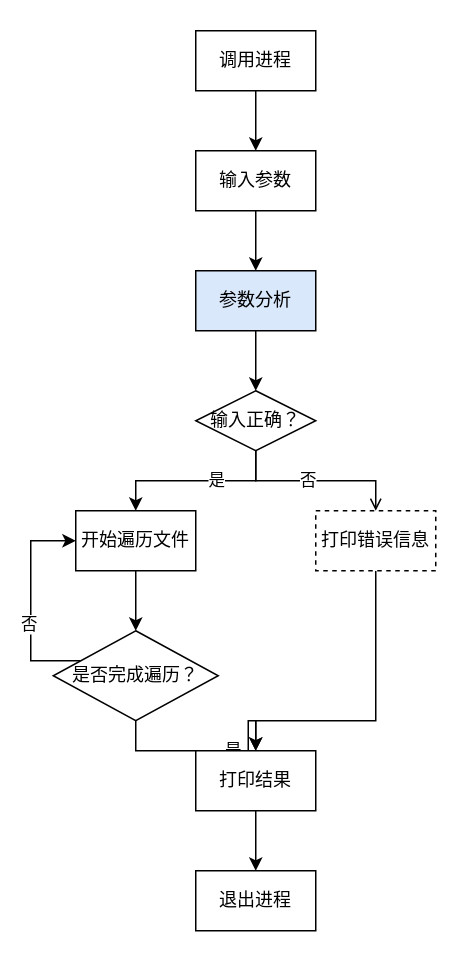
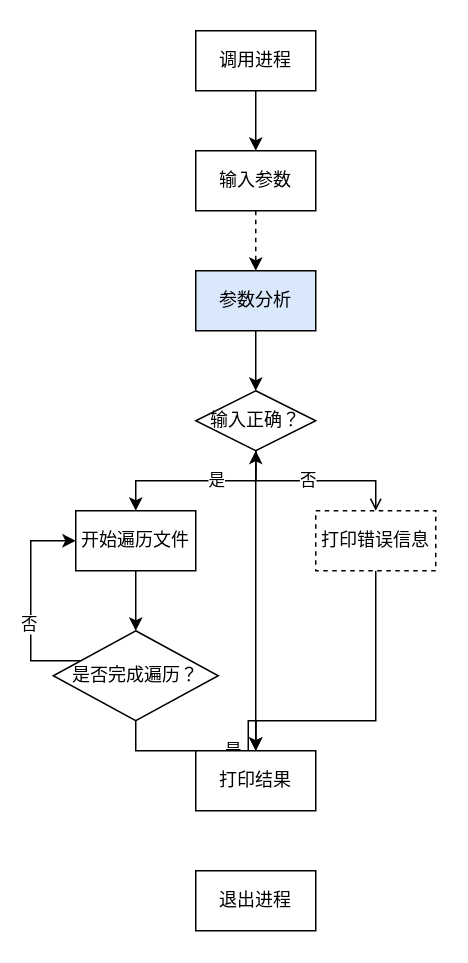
- <mxCell id="4" value="" style="edgeStyle=orthogonalEdgeStyle;rounded=0;orthogonalLoop=1;jettySize=auto;html=1;" edge="1" parent="1" source="5" target="7"><mxGeometry relative="1" as="geometry" /></mxCell>
+ <mxCell id="4" value="" style="edgeStyle=orthogonalEdgeStyle;rounded=0;orthogonalLoop=1;jettySize=auto;html=1;dashed=1;" edge="1" parent="1" source="5" target="7"><mxGeometry relative="1" as="geometry" /></mxCell>
- <mxCell id="22" value="" style="edgeStyle=orthogonalEdgeStyle;rounded=0;orthogonalLoop=1;jettySize=auto;html=1;" edge="1" parent="1" source="23" target="24"><mxGeometry relative="1" as="geometry" /></mxCell>
+ <mxCell id="22" value="" style="edgeStyle=orthogonalEdgeStyle;rounded=0;orthogonalLoop=1;jettySize=auto;html=1;" edge="1" parent="1" source="23" target="12"><mxGeometry relative="1" as="geometry" /></mxCell>
